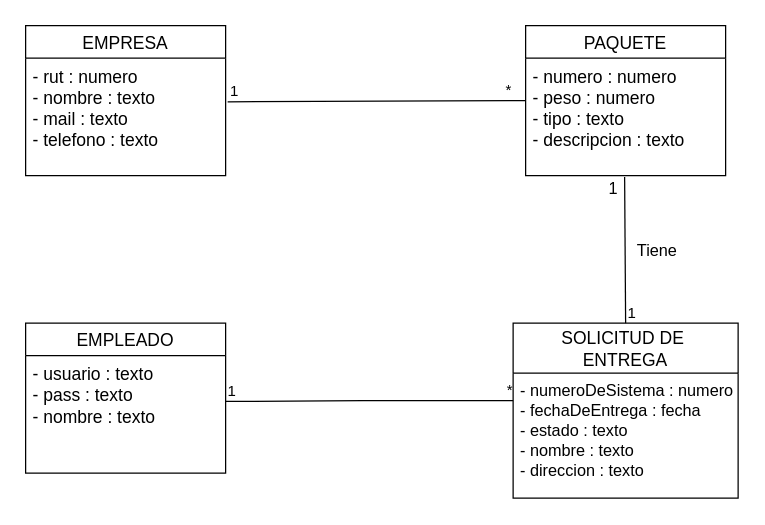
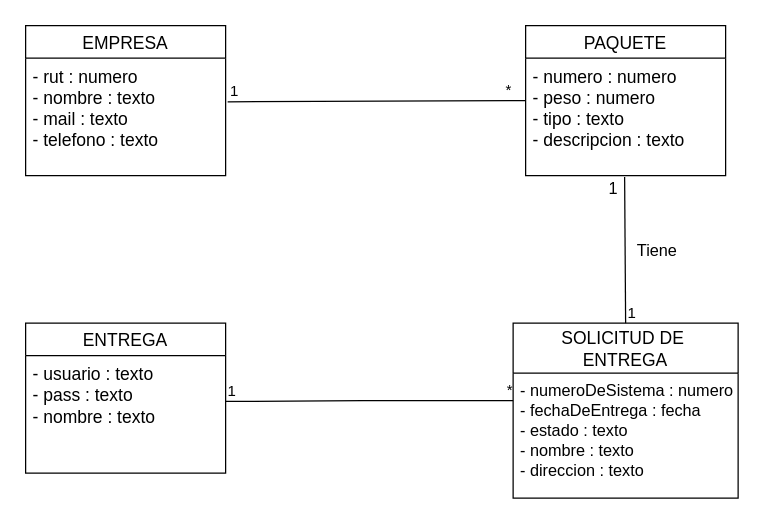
- <mxCell id="8" value="EMPLEADO" style="swimlane;fontStyle=0;childLayout=stackLayout;horizontal=1;startSize=26;horizontalStack=0;resizeParent=1;resizeParentMax=0;resizeLast=0;collapsible=1;marginBottom=0;align=center;fontSize=14;" vertex="1" parent="1"><mxGeometry x="20" y="258" width="160" height="120" as="geometry" /></mxCell>
+ <mxCell id="8" value="ENTREGA" style="swimlane;fontStyle=0;childLayout=stackLayout;horizontal=1;startSize=26;horizontalStack=0;resizeParent=1;resizeParentMax=0;resizeLast=0;collapsible=1;marginBottom=0;align=center;fontSize=14;" vertex="1" parent="1"><mxGeometry x="20" y="258" width="160" height="120" as="geometry" /></mxCell>
